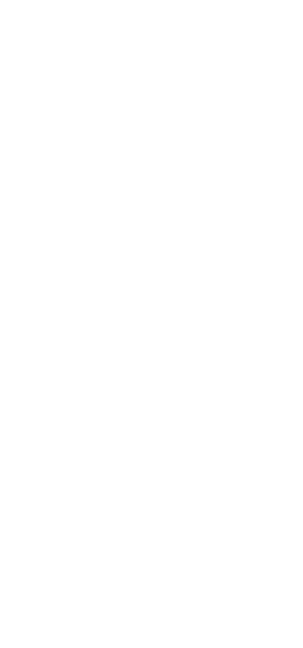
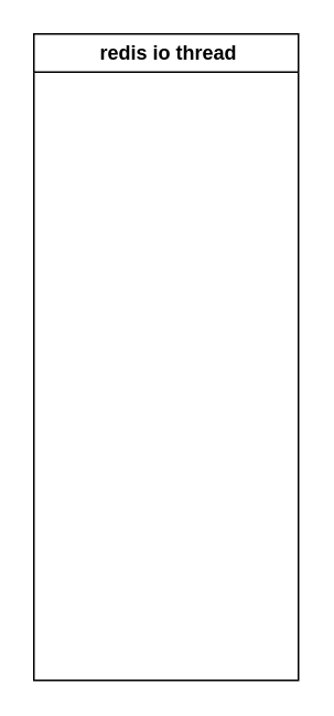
+ <mxCell id="2" value="&amp;nbsp;redis io thread" style="swimlane;whiteSpace=wrap;html=1;" vertex="1" parent="1"><mxGeometry x="20" y="20" width="160" height="390" as="geometry" /></mxCell>
